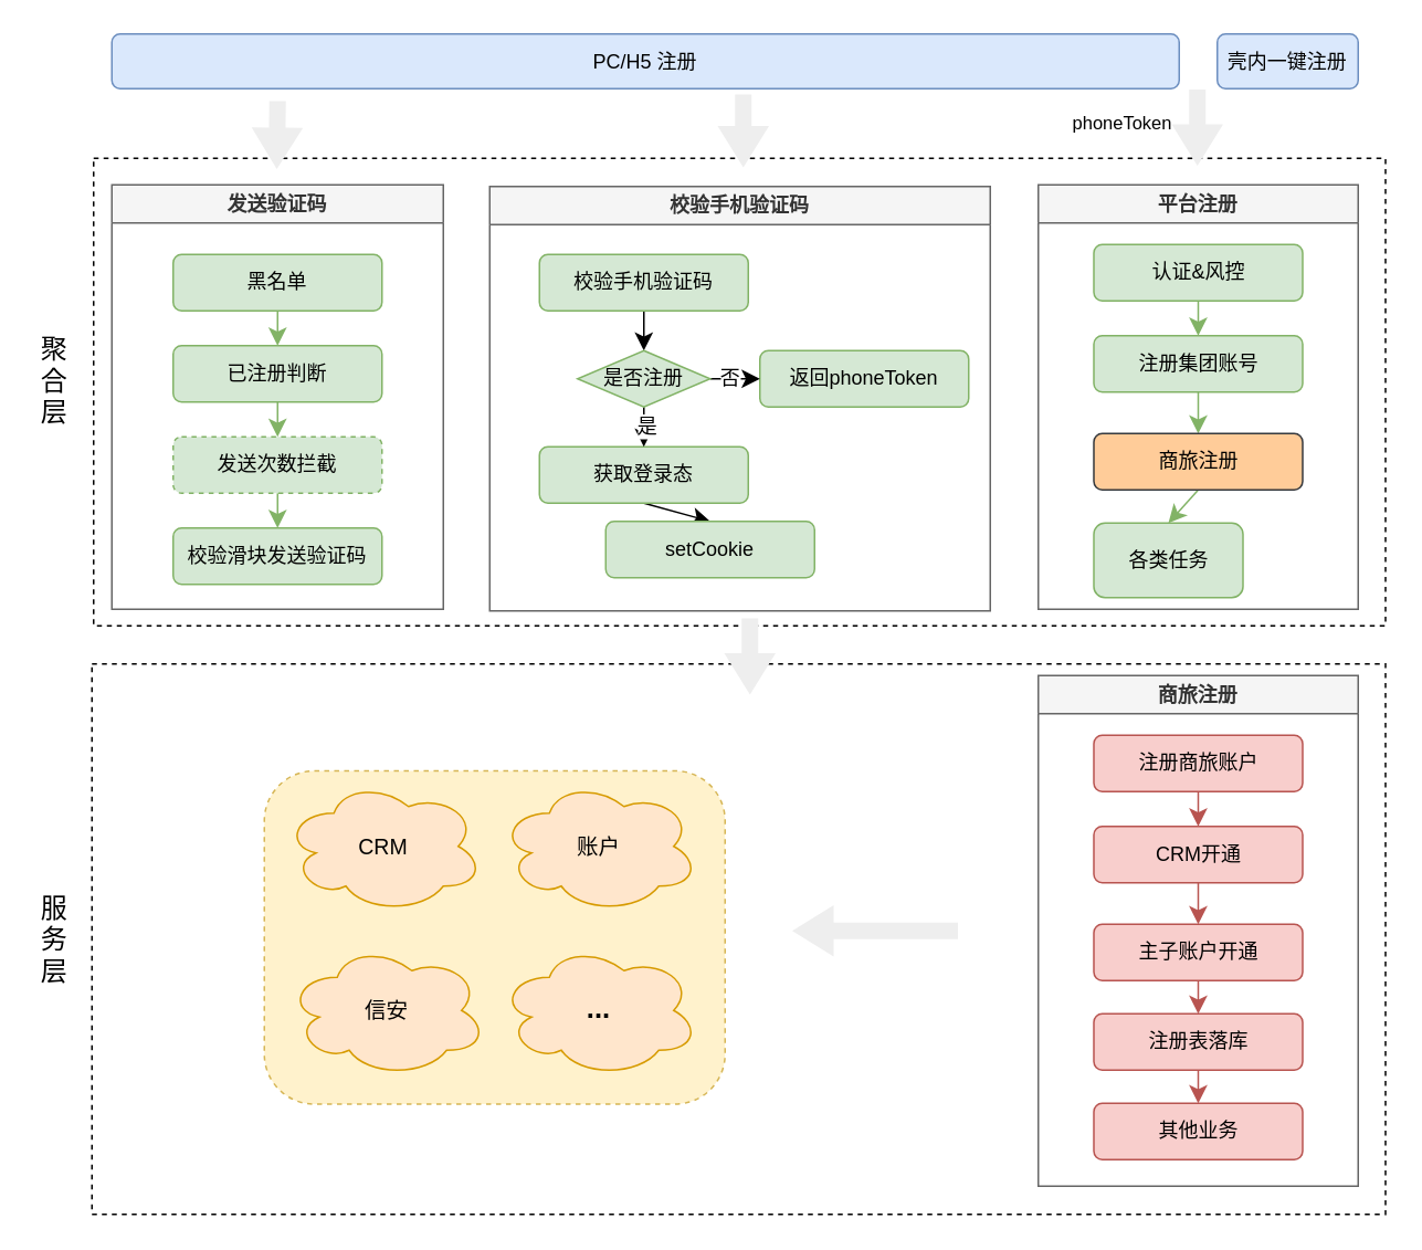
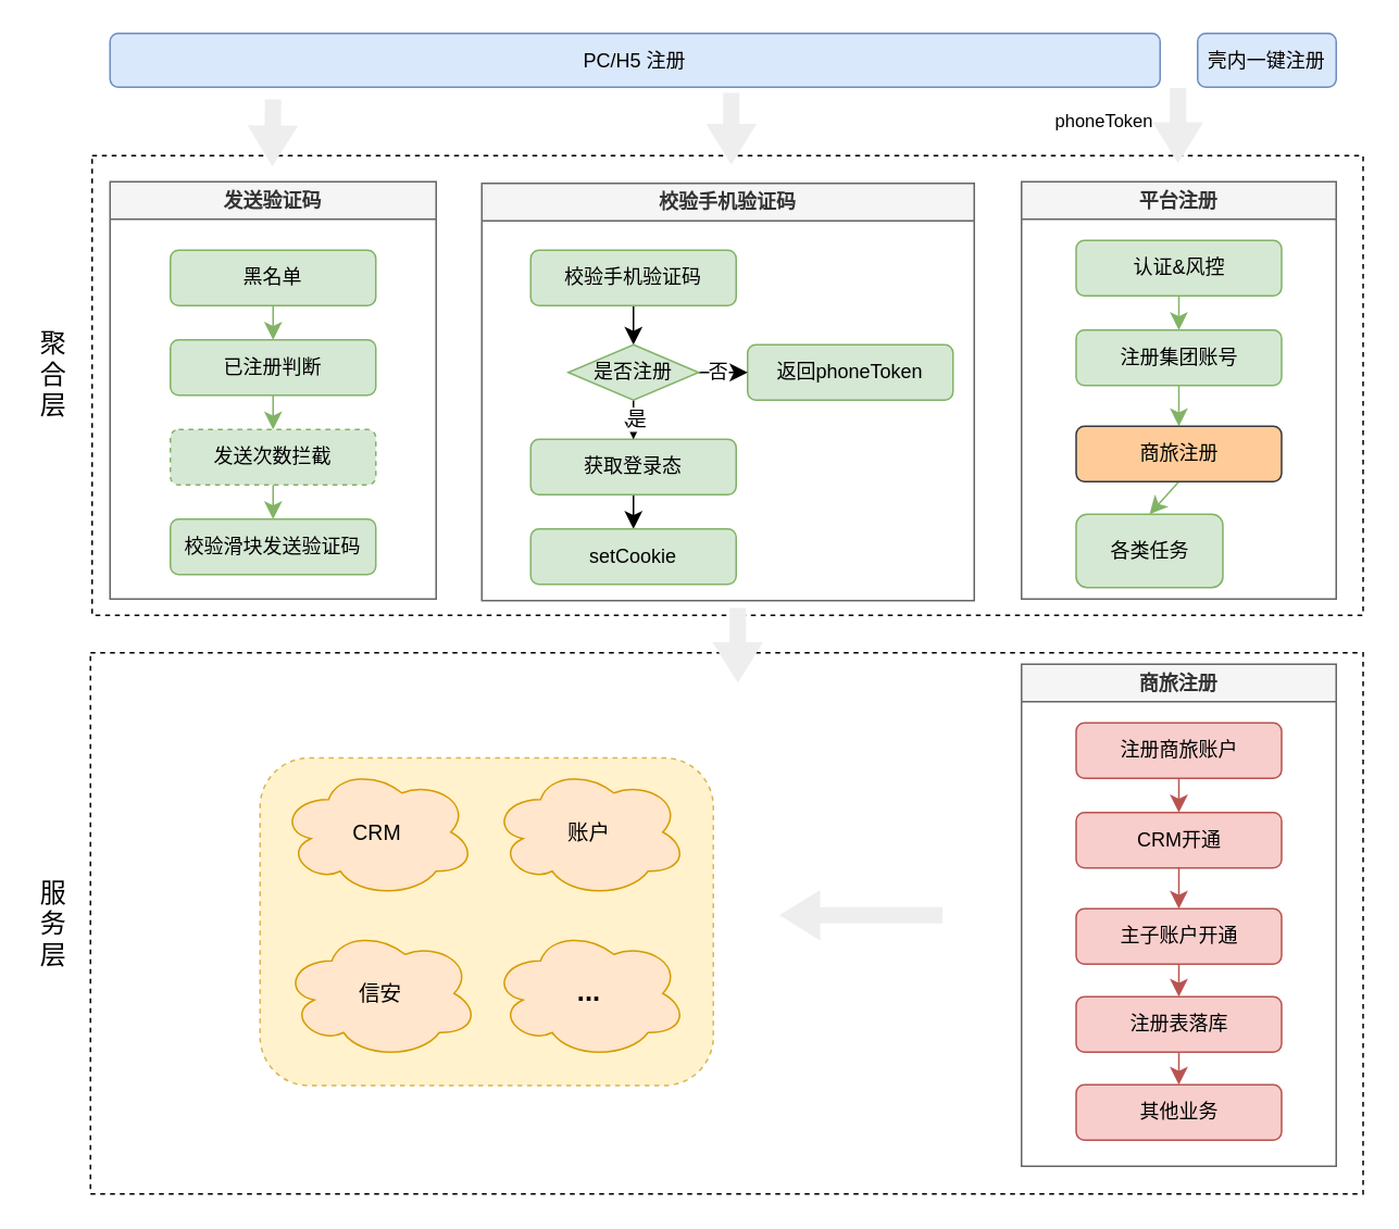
- <mxCell id="8" value="setCookie" style="rounded=1;whiteSpace=wrap;html=1;fillColor=#d5e8d4;strokeColor=#82b366;" vertex="1" parent="3"><mxGeometry x="70" y="202" width="126" height="34" as="geometry" /></mxCell>
+ <mxCell id="8" value="setCookie" style="rounded=1;whiteSpace=wrap;html=1;fillColor=#d5e8d4;strokeColor=#82b366;" vertex="1" parent="3"><mxGeometry x="30" y="212" width="126" height="34" as="geometry" /></mxCell>
